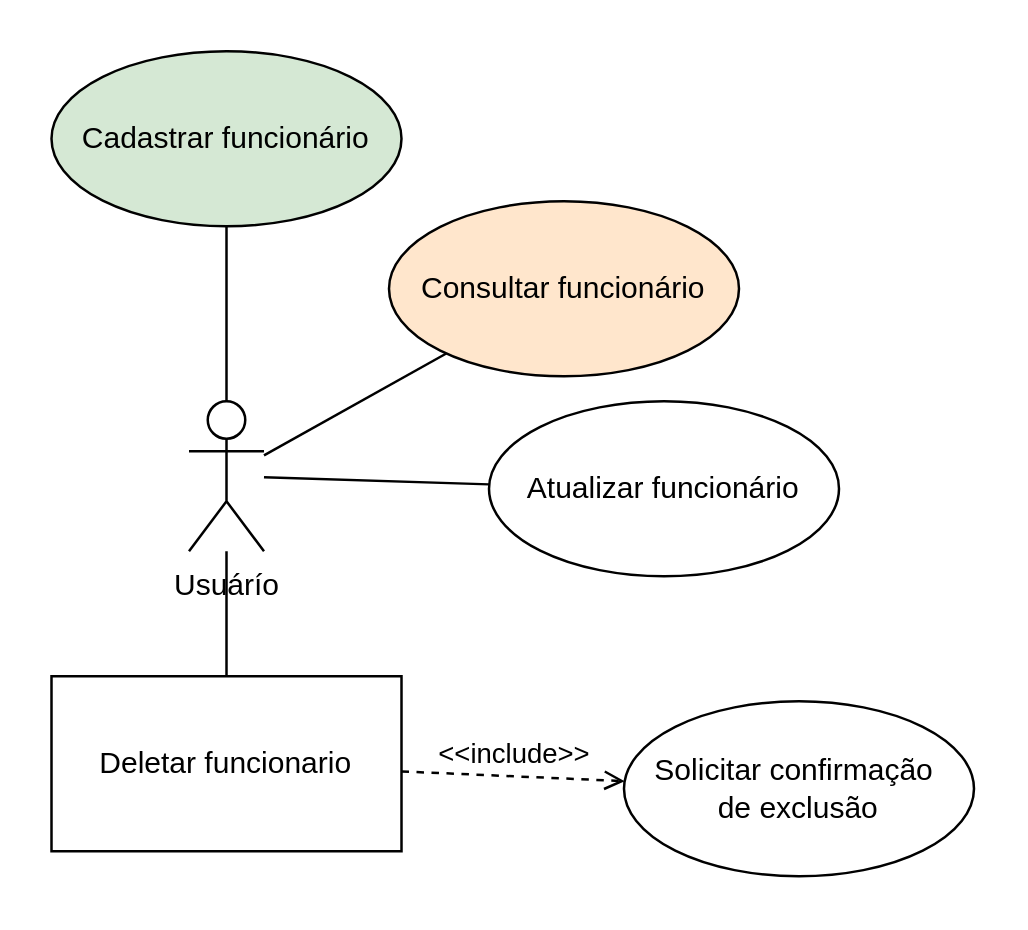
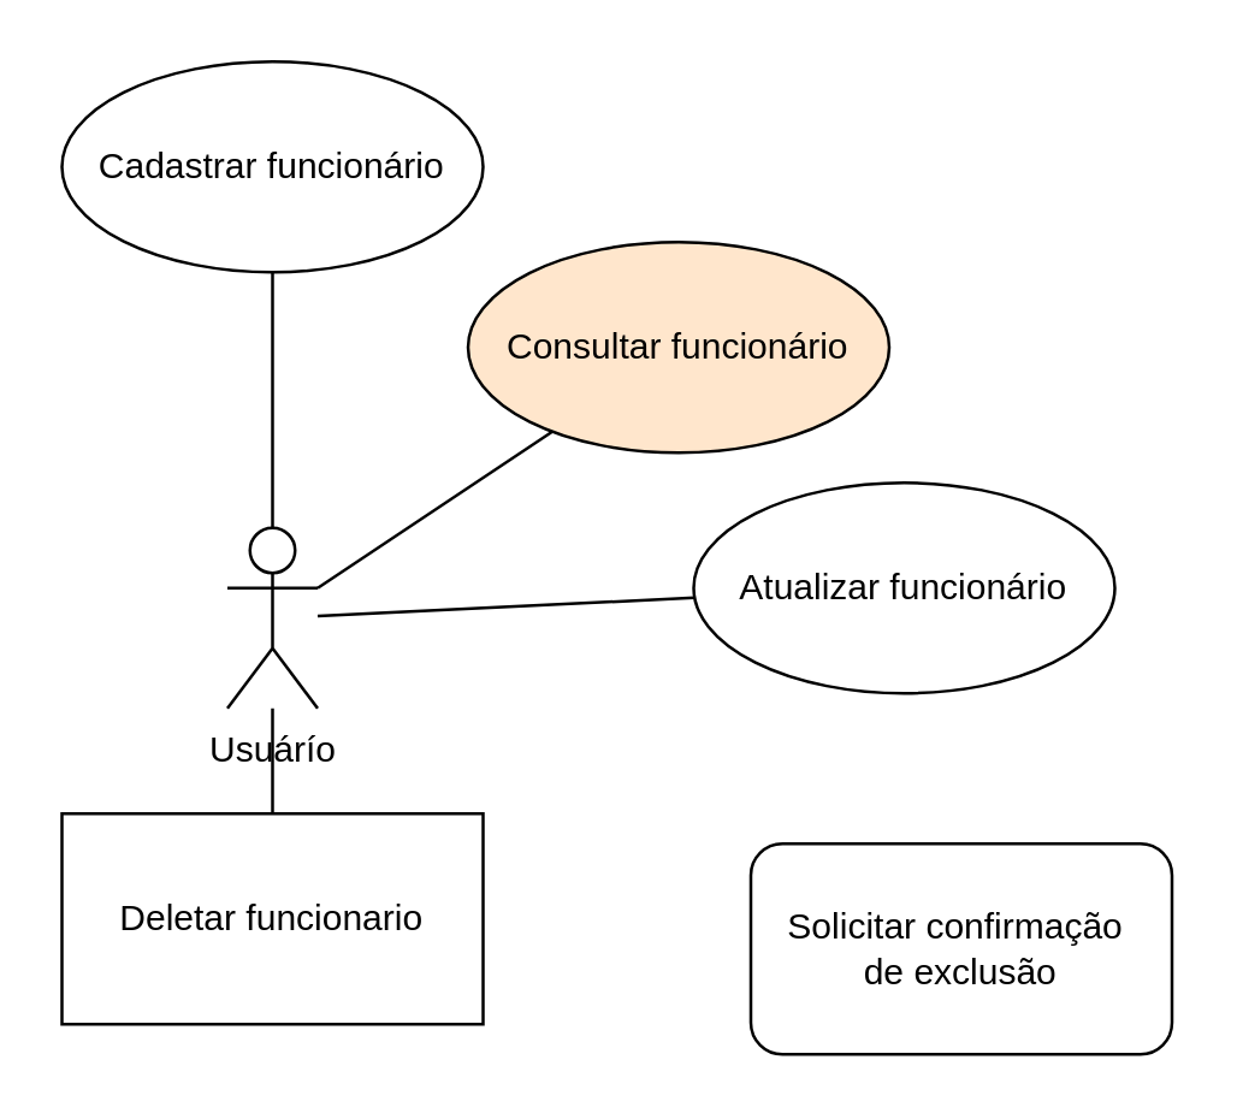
- <mxCell id="9" value="Cadastrar funcionário" style="ellipse;whiteSpace=wrap;html=1;fillColor=#d5e8d4;" vertex="1" parent="1"><mxGeometry x="20" y="20" width="140" height="70" as="geometry" /></mxCell>
+ <mxCell id="9" value="Cadastrar funcionário" style="ellipse;whiteSpace=wrap;html=1;" vertex="1" parent="1"><mxGeometry x="20" y="20" width="140" height="70" as="geometry" /></mxCell>
- <mxCell id="2" value="Usuárío" style="shape=umlActor;html=1;verticalLabelPosition=bottom;verticalAlign=top;align=center;" vertex="1" parent="1"><mxGeometry x="75" y="160" width="30" height="60" as="geometry" /></mxCell>
+ <mxCell id="2" value="Usuárío" style="shape=umlActor;html=1;verticalLabelPosition=bottom;verticalAlign=top;align=center;" vertex="1" parent="1"><mxGeometry x="75" y="175" width="30" height="60" as="geometry" /></mxCell>
- <mxCell id="5" value="Atualizar funcionário" style="ellipse;whiteSpace=wrap;html=1;" vertex="1" parent="1"><mxGeometry x="195" y="160" width="140" height="70" as="geometry" /></mxCell>
+ <mxCell id="5" value="Atualizar funcionário" style="ellipse;whiteSpace=wrap;html=1;" vertex="1" parent="1"><mxGeometry x="230" y="160" width="140" height="70" as="geometry" /></mxCell>
- <mxCell id="12" value="&amp;lt;&amp;lt;include&amp;gt;&amp;gt;" style="edgeStyle=none;html=1;endArrow=open;verticalAlign=bottom;dashed=1;labelBackgroundColor=none;rounded=0;" edge="1" parent="1" source="11" target="3"><mxGeometry width="160" relative="1" as="geometry"><mxPoint x="235" y="280" as="sourcePoint" /><mxPoint x="395" y="280" as="targetPoint" /></mxGeometry></mxCell>
- <mxCell id="3" value="Solicitar confirmação&amp;nbsp;&lt;div&gt;de exclusão&lt;/div&gt;" style="ellipse;whiteSpace=wrap;html=1;" vertex="1" parent="1"><mxGeometry x="249" y="280" width="140" height="70" as="geometry" /></mxCell>
+ <mxCell id="3" value="Solicitar confirmação&amp;nbsp;&lt;div&gt;de exclusão&lt;/div&gt;" style="whiteSpace=wrap;html=1;rounded=1;" vertex="1" parent="1"><mxGeometry x="249" y="280" width="140" height="70" as="geometry" /></mxCell>
